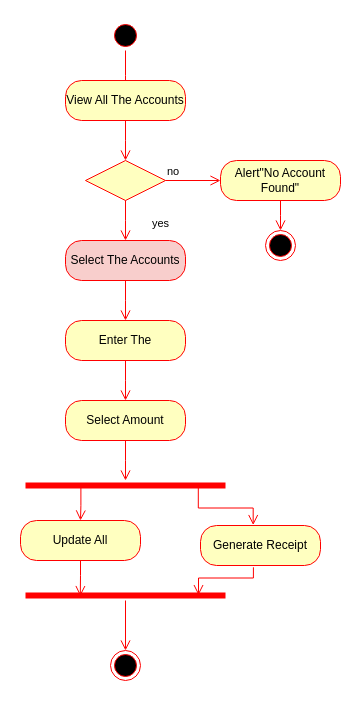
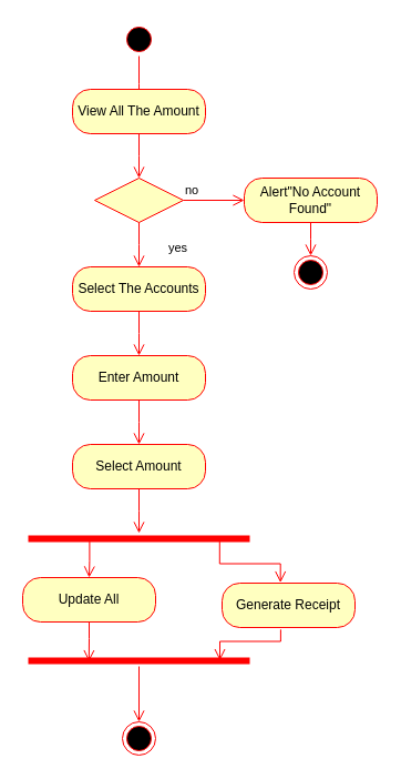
- <mxCell id="4" value="View All The Accounts" style="rounded=1;whiteSpace=wrap;html=1;arcSize=40;fontColor=#000000;fillColor=#ffffc0;strokeColor=#ff0000;" parent="1" vertex="1"><mxGeometry x="65" y="80" width="120" height="40" as="geometry" /></mxCell>
+ <mxCell id="4" value="View All The Amount" style="rounded=1;whiteSpace=wrap;html=1;arcSize=40;fontColor=#000000;fillColor=#ffffc0;strokeColor=#ff0000;" parent="1" vertex="1"><mxGeometry x="65" y="80" width="120" height="40" as="geometry" /></mxCell>
- <mxCell id="12" value="Select The Accounts" style="rounded=1;whiteSpace=wrap;html=1;arcSize=40;fontColor=#000000;fillColor=#f8cecc;strokeColor=#ff0000;" parent="1" vertex="1"><mxGeometry x="65" y="240" width="120" height="40" as="geometry" /></mxCell>
+ <mxCell id="12" value="Select The Accounts" style="rounded=1;whiteSpace=wrap;html=1;arcSize=40;fontColor=#000000;fillColor=#ffffc0;strokeColor=#ff0000;" parent="1" vertex="1"><mxGeometry x="65" y="240" width="120" height="40" as="geometry" /></mxCell>
- <mxCell id="14" value="Enter The" style="rounded=1;whiteSpace=wrap;html=1;arcSize=40;fontColor=#000000;fillColor=#ffffc0;strokeColor=#ff0000;" parent="1" vertex="1"><mxGeometry x="65" y="320" width="120" height="40" as="geometry" /></mxCell>
+ <mxCell id="14" value="Enter Amount" style="rounded=1;whiteSpace=wrap;html=1;arcSize=40;fontColor=#000000;fillColor=#ffffc0;strokeColor=#ff0000;" parent="1" vertex="1"><mxGeometry x="65" y="320" width="120" height="40" as="geometry" /></mxCell>
